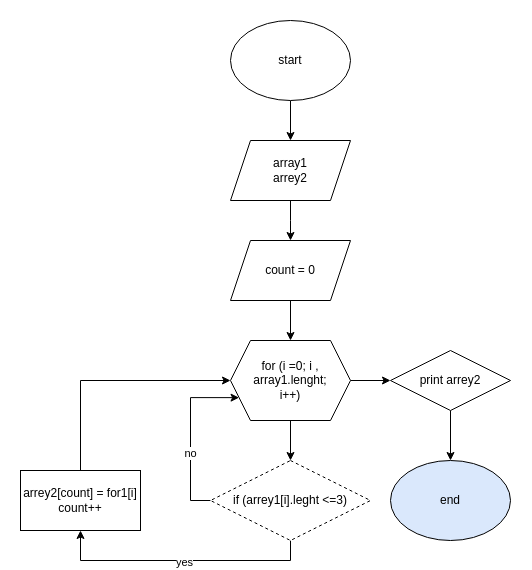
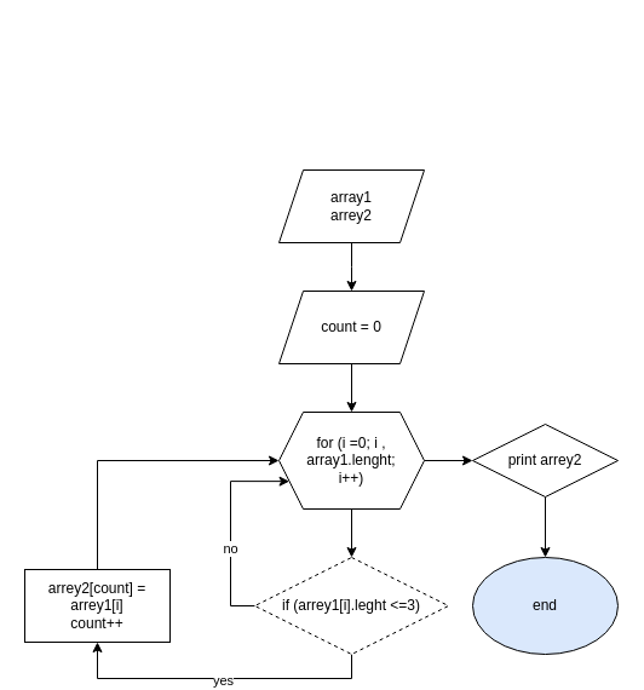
- <mxCell id="3" value="start" style="ellipse;whiteSpace=wrap;html=1;" vertex="1" parent="1"><mxGeometry x="230" y="20" width="120" height="80" as="geometry" /></mxCell>
- <mxCell id="2" style="edgeStyle=orthogonalEdgeStyle;rounded=0;orthogonalLoop=1;jettySize=auto;html=1;entryX=0.5;entryY=0;entryDx=0;entryDy=0;" edge="1" parent="1" source="3" target="5"><mxGeometry relative="1" as="geometry" /></mxCell>
- <mxCell id="17" value="arrey2[count] = for1[i]&lt;br&gt;count++" style="rounded=0;whiteSpace=wrap;html=1;" vertex="1" parent="1"><mxGeometry x="20" y="470" width="120" height="60" as="geometry" /></mxCell>
+ <mxCell id="17" value="arrey2[count] = arrey1[i]&lt;br&gt;count++" style="rounded=0;whiteSpace=wrap;html=1;" vertex="1" parent="1"><mxGeometry x="20" y="470" width="120" height="60" as="geometry" /></mxCell>
